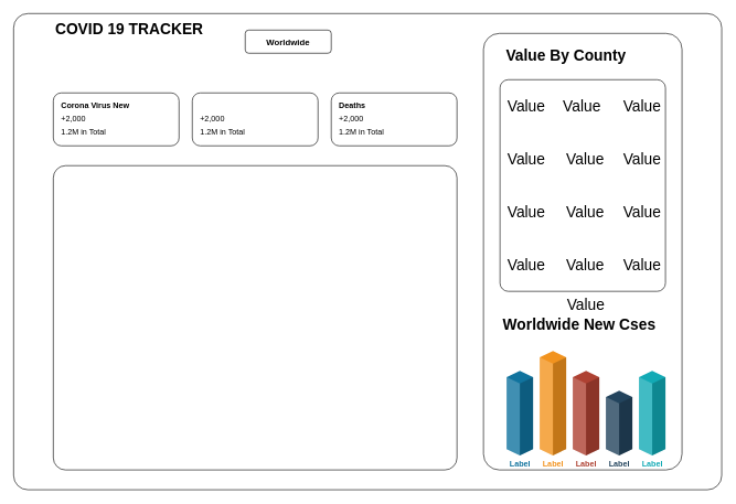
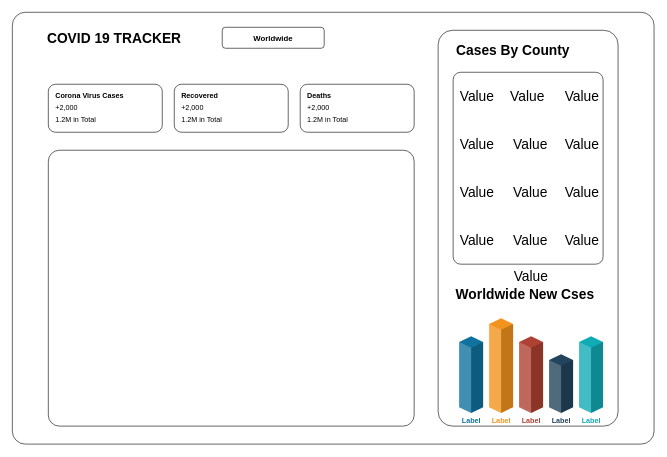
- <mxCell id="3" value="COVID 19 TRACKER" style="text;html=1;strokeColor=none;fillColor=none;align=center;verticalAlign=middle;whiteSpace=wrap;rounded=0;fontSize=23;fontStyle=1" vertex="1" parent="1"><mxGeometry x="45" y="33" width="300" height="20" as="geometry" /></mxCell>
+ <mxCell id="3" value="COVID 19 TRACKER" style="text;html=1;strokeColor=none;fillColor=none;align=center;verticalAlign=middle;whiteSpace=wrap;rounded=0;fontSize=23;fontStyle=1" vertex="1" parent="1"><mxGeometry x="40" y="53" width="300" height="20" as="geometry" /></mxCell>
- <mxCell id="4" value="Worldwide" style="rounded=1;whiteSpace=wrap;html=1;fontSize=13;labelBorderColor=none;fontStyle=1" vertex="1" parent="1"><mxGeometry x="370" y="45" width="130" height="35" as="geometry" /></mxCell>
+ <mxCell id="4" value="Worldwide" style="rounded=1;whiteSpace=wrap;html=1;fontSize=13;labelBorderColor=none;fontStyle=1" vertex="1" parent="1"><mxGeometry x="370" y="45" width="170" height="35" as="geometry" /></mxCell>
- <mxCell id="20" value="Value By County" style="text;html=1;strokeColor=none;fillColor=none;align=center;verticalAlign=middle;whiteSpace=wrap;rounded=0;fontSize=23;fontStyle=1" vertex="1" parent="1"><mxGeometry x="740" y="73" width="230" height="20" as="geometry" /></mxCell>
+ <mxCell id="20" value="Cases By County" style="text;html=1;strokeColor=none;fillColor=none;align=center;verticalAlign=middle;whiteSpace=wrap;rounded=0;fontSize=23;fontStyle=1" vertex="1" parent="1"><mxGeometry x="740" y="73" width="230" height="20" as="geometry" /></mxCell>
- <mxCell id="6" value="Corona Virus New" style="text;html=1;strokeColor=none;fillColor=none;align=left;verticalAlign=middle;whiteSpace=wrap;rounded=0;fontSize=12;fontStyle=1" vertex="1" parent="1"><mxGeometry x="90" y="150" width="120" height="20" as="geometry" /></mxCell>
+ <mxCell id="6" value="Corona Virus Cases" style="text;html=1;strokeColor=none;fillColor=none;align=left;verticalAlign=middle;whiteSpace=wrap;rounded=0;fontSize=12;fontStyle=1" vertex="1" parent="1"><mxGeometry x="90" y="150" width="120" height="20" as="geometry" /></mxCell>
+ <mxCell id="10" value="Recovered" style="text;html=1;strokeColor=none;fillColor=none;align=left;verticalAlign=middle;whiteSpace=wrap;rounded=0;fontSize=12;fontStyle=1" vertex="1" parent="1"><mxGeometry x="300" y="150" width="120" height="20" as="geometry" /></mxCell>
